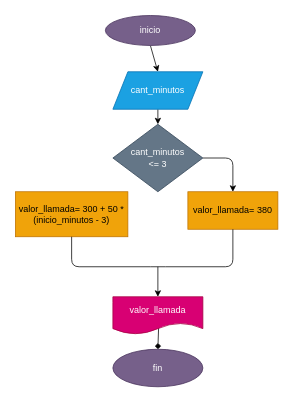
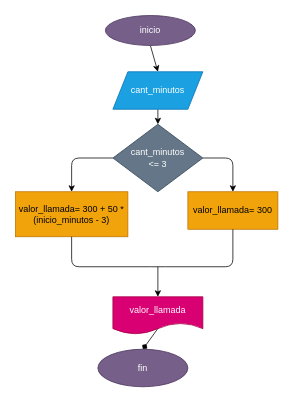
+ <mxCell id="6" value="" style="edgeStyle=none;html=1;entryX=0.5;entryY=0;entryDx=0;entryDy=0;exitX=0;exitY=0.5;exitDx=0;exitDy=0;" edge="1" parent="1" source="7" target="8"><mxGeometry relative="1" as="geometry"><mxPoint x="160" y="210" as="sourcePoint" /><mxPoint x="70" y="210" as="targetPoint" /><Array as="points"><mxPoint x="95" y="210" /></Array></mxGeometry></mxCell>
- <mxCell id="9" value="valor_llamada= 380" style="rounded=0;whiteSpace=wrap;html=1;fillColor=#f0a30a;fontColor=#000000;strokeColor=#BD7000;" vertex="1" parent="1"><mxGeometry x="250" y="255" width="120" height="50" as="geometry" /></mxCell>
+ <mxCell id="9" value="valor_llamada= 300" style="rounded=0;whiteSpace=wrap;html=1;fillColor=#f0a30a;fontColor=#000000;strokeColor=#BD7000;" vertex="1" parent="1"><mxGeometry x="250" y="255" width="120" height="50" as="geometry" /></mxCell>
- <mxCell id="16" value="fin" style="ellipse;whiteSpace=wrap;html=1;fillColor=#76608a;fontColor=#ffffff;strokeColor=#432D57;" vertex="1" parent="1"><mxGeometry x="150" y="465" width="120" height="50" as="geometry" /></mxCell>
+ <mxCell id="16" value="fin" style="ellipse;whiteSpace=wrap;html=1;fillColor=#76608a;fontColor=#ffffff;strokeColor=#432D57;" vertex="1" parent="1"><mxGeometry x="130" y="465" width="120" height="50" as="geometry" /></mxCell>
